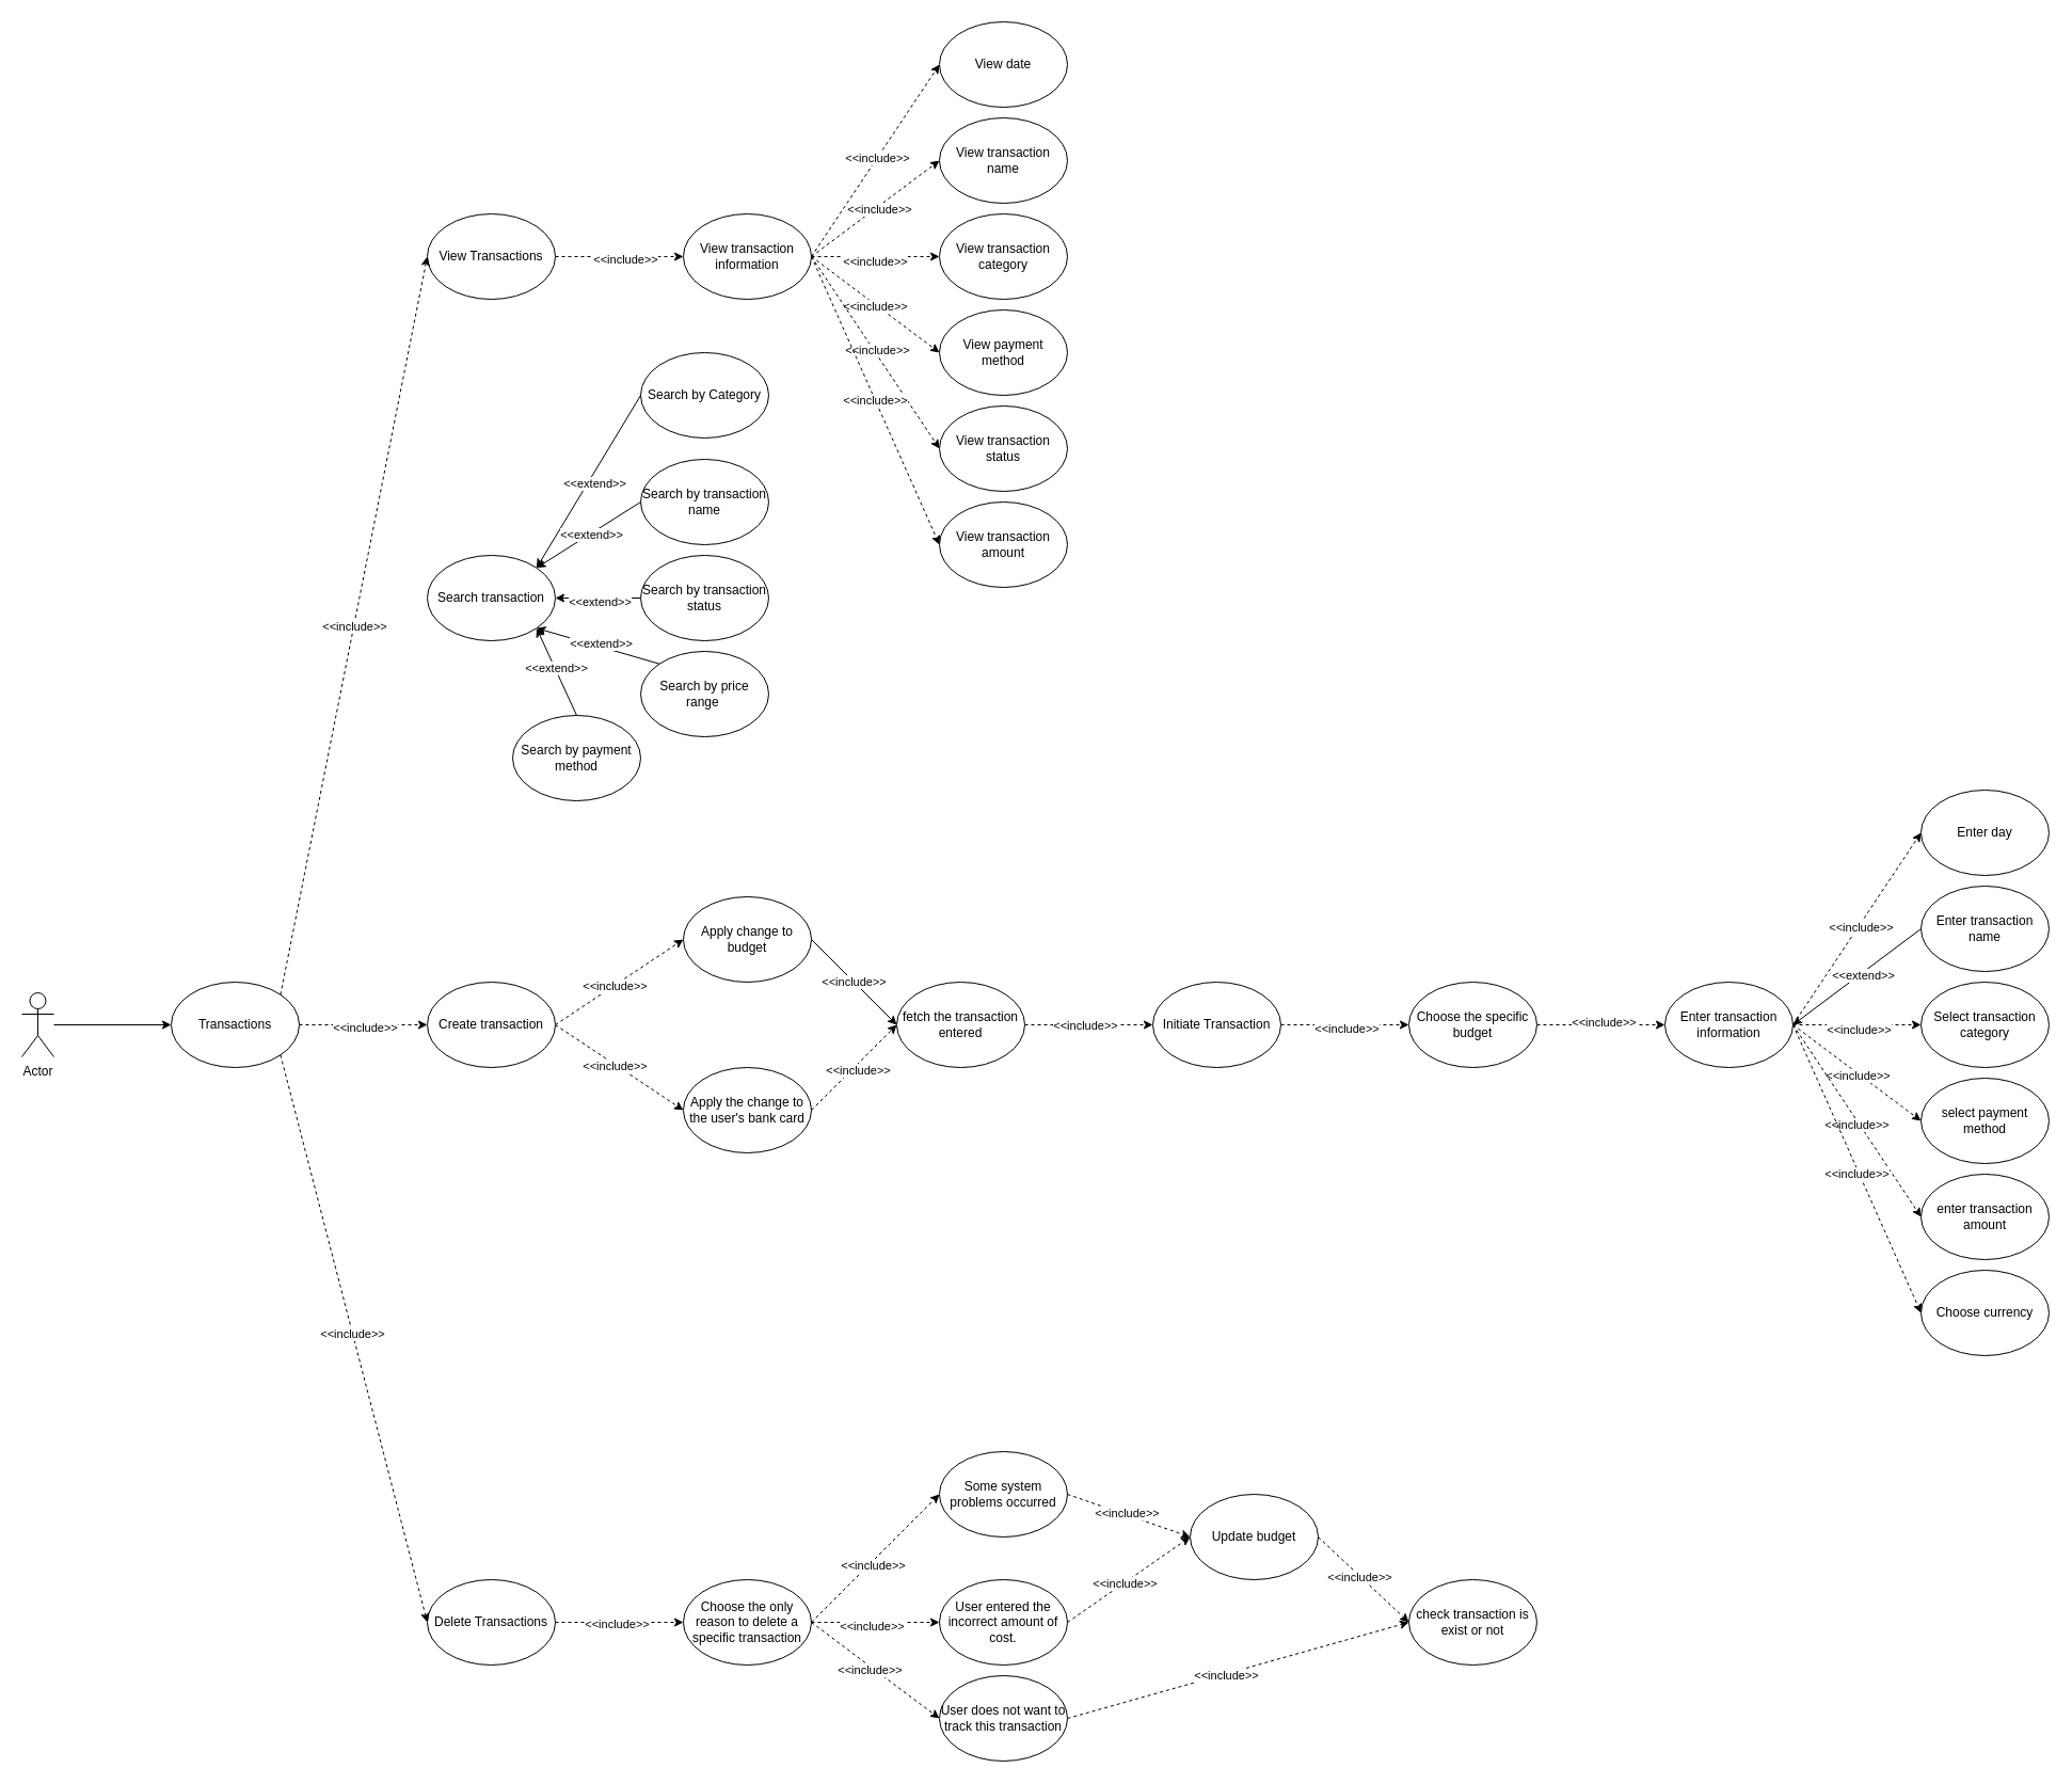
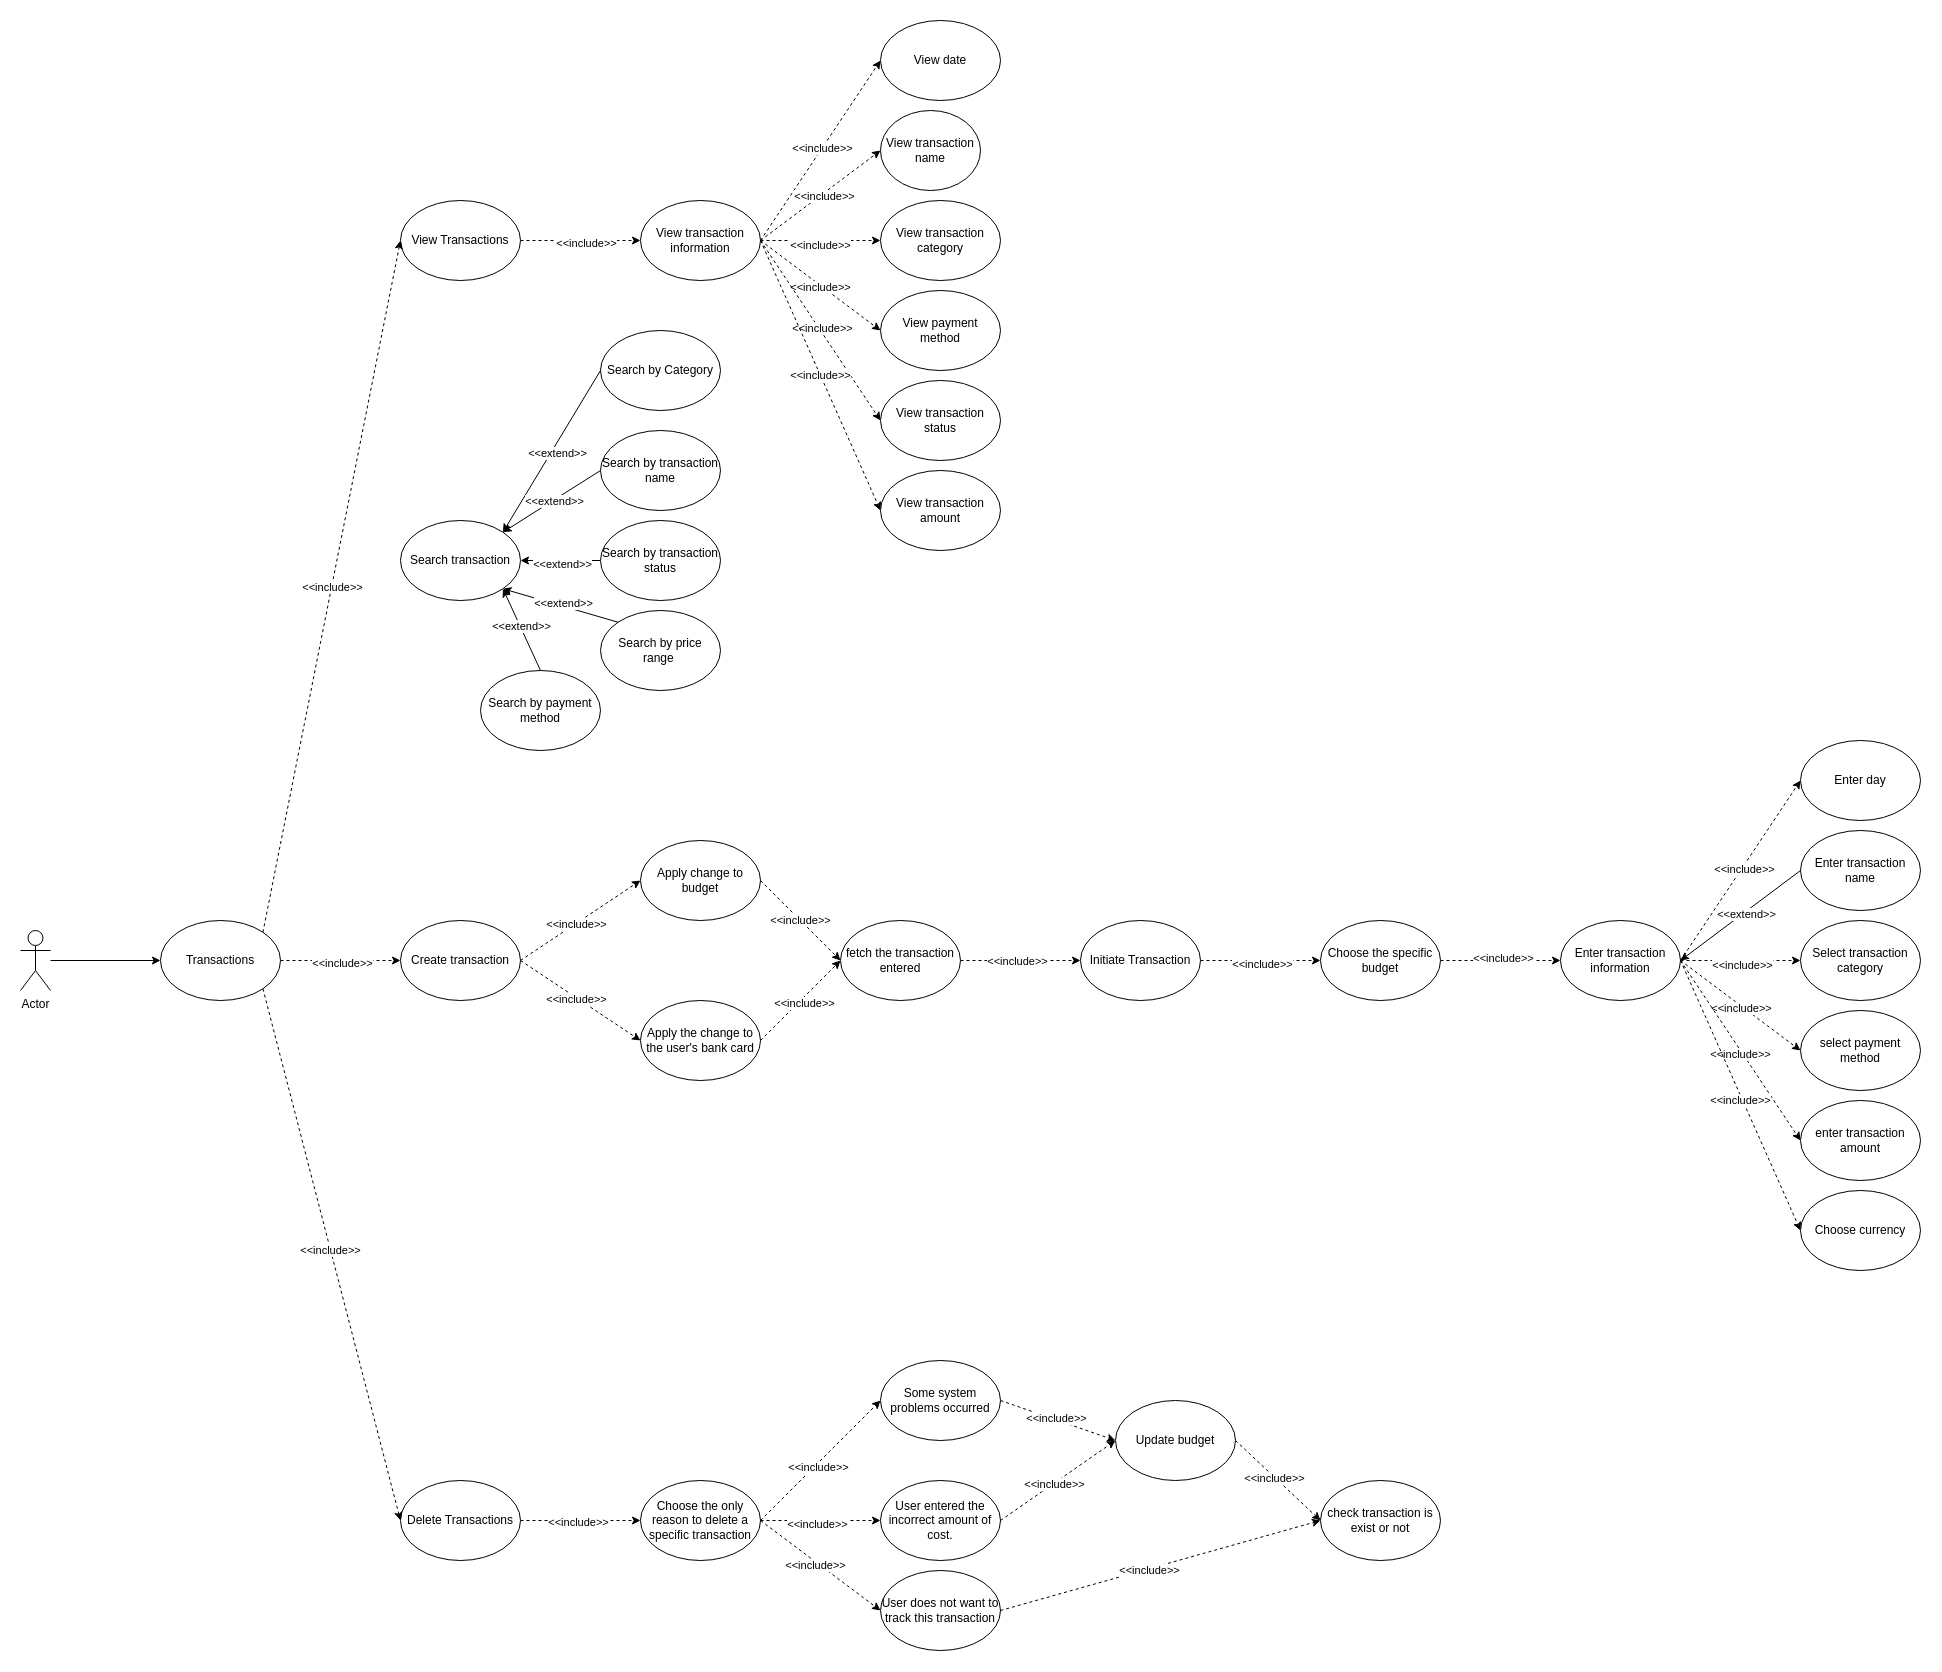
- <mxCell id="22" value="View transaction name" style="ellipse;whiteSpace=wrap;html=1;" vertex="1" parent="1"><mxGeometry x="880" y="110" width="120" height="80" as="geometry" /></mxCell>
+ <mxCell id="22" value="View transaction name" style="ellipse;whiteSpace=wrap;html=1;" vertex="1" parent="1"><mxGeometry x="880" y="110" width="100" height="80" as="geometry" /></mxCell>
- <mxCell id="84" value="" style="endArrow=classic;html=1;rounded=0;exitX=1;exitY=0.5;exitDx=0;exitDy=0;entryX=0;entryY=0.5;entryDx=0;entryDy=0;dashed=0;" edge="1" parent="1" source="75" target="83"><mxGeometry width="50" height="50" relative="1" as="geometry"><mxPoint x="910" y="960" as="sourcePoint" /><mxPoint x="960" y="910" as="targetPoint" /></mxGeometry></mxCell>
+ <mxCell id="84" value="" style="endArrow=classic;html=1;rounded=0;exitX=1;exitY=0.5;exitDx=0;exitDy=0;entryX=0;entryY=0.5;entryDx=0;entryDy=0;dashed=1;" edge="1" parent="1" source="75" target="83"><mxGeometry width="50" height="50" relative="1" as="geometry"><mxPoint x="910" y="960" as="sourcePoint" /><mxPoint x="960" y="910" as="targetPoint" /></mxGeometry></mxCell>
